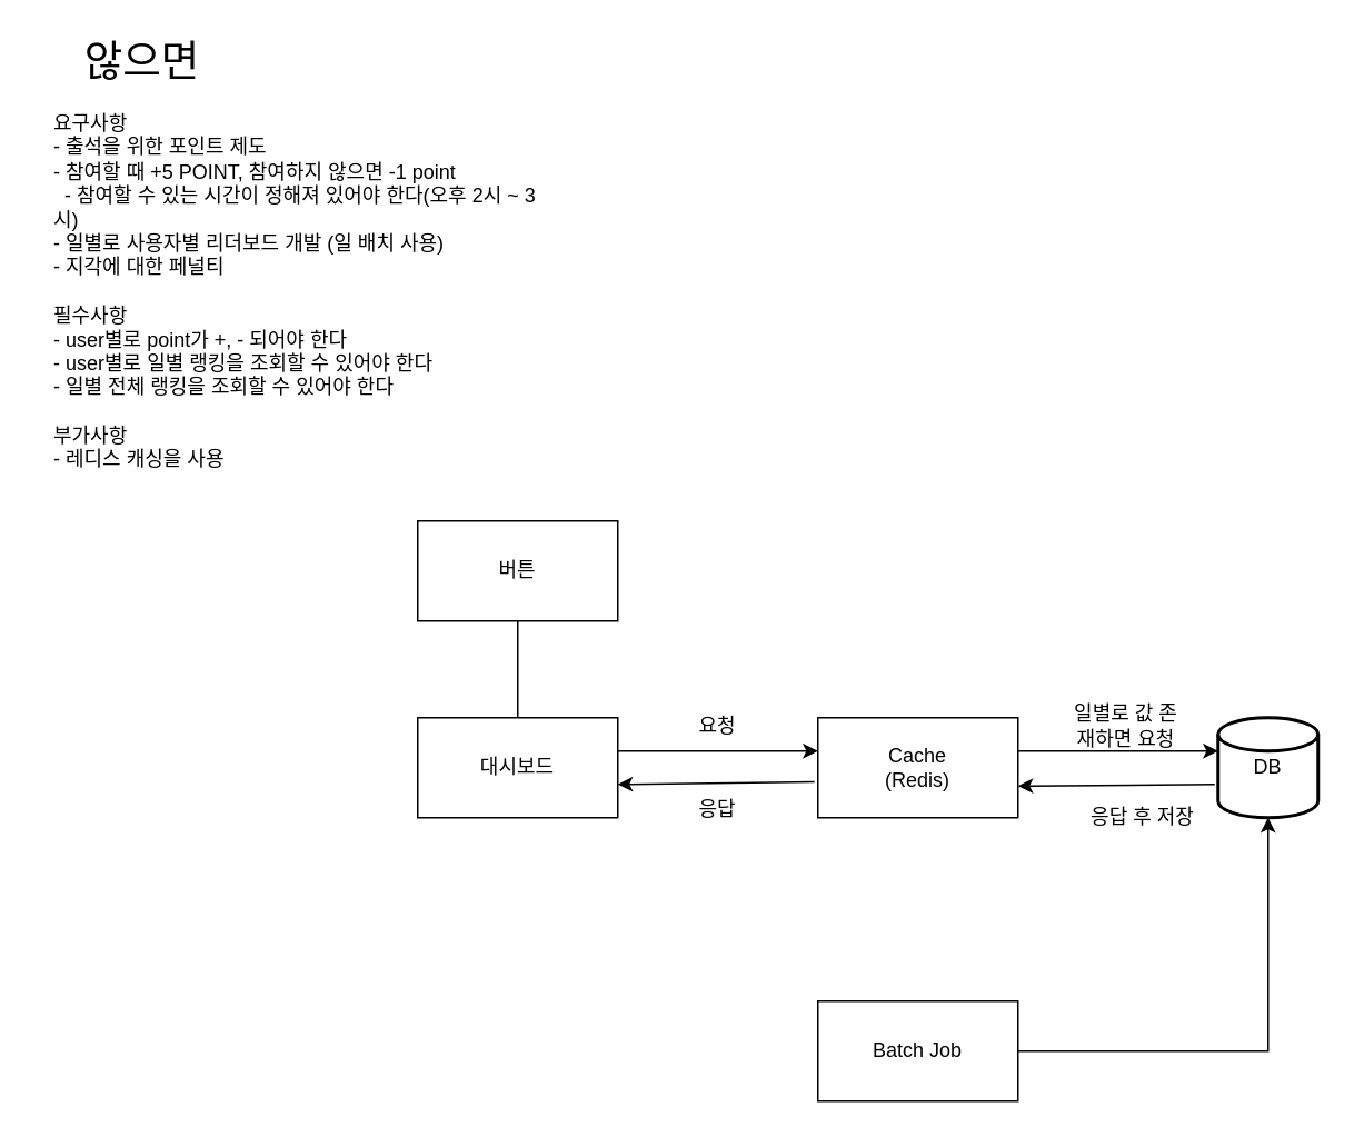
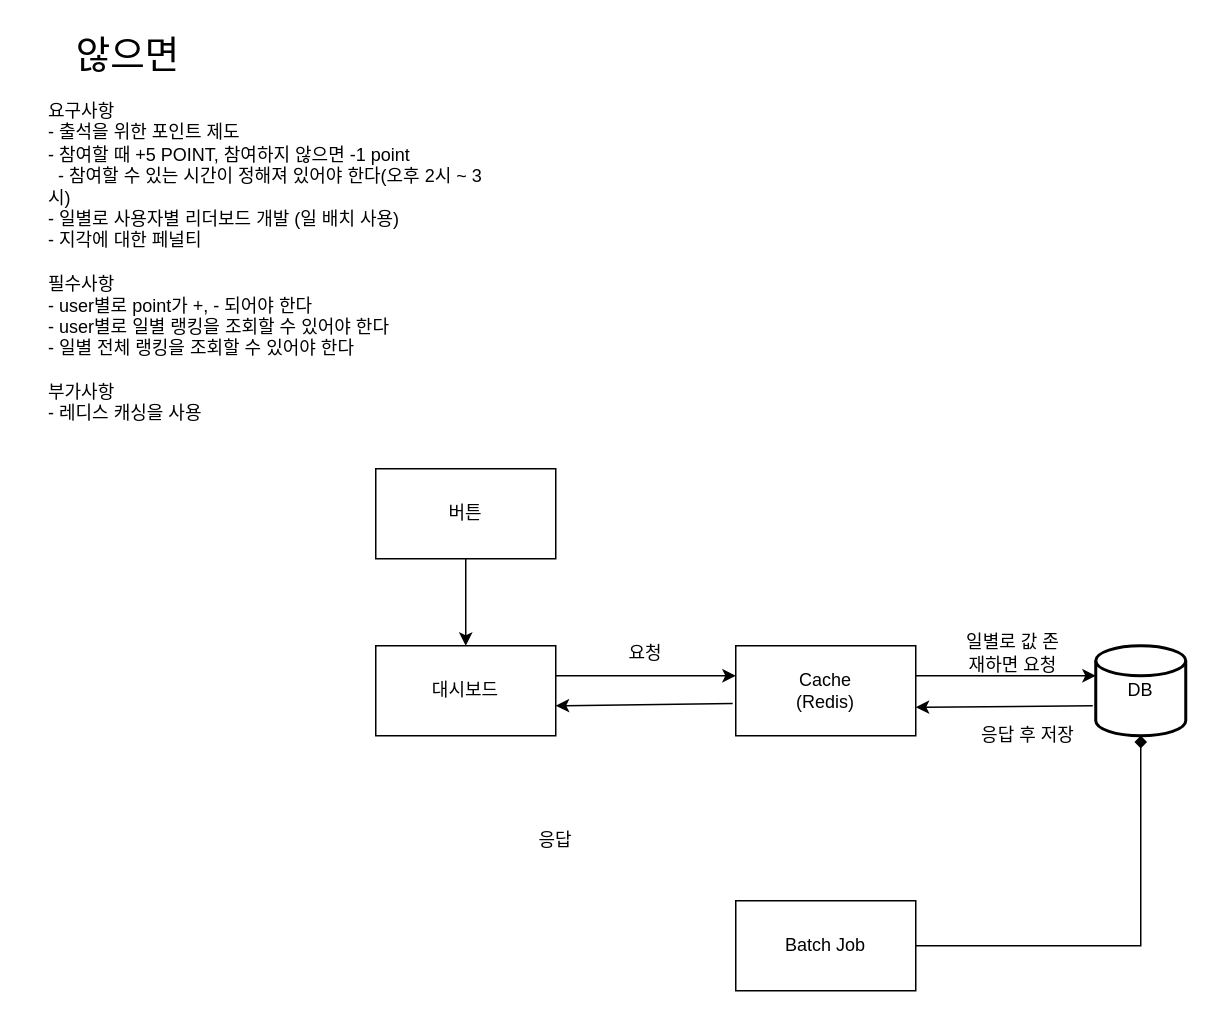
- <mxCell id="18" value="" style="endArrow=none;html=1;rounded=0;exitX=0.5;exitY=1;exitDx=0;exitDy=0;entryX=0.5;entryY=0;entryDx=0;entryDy=0;" parent="1" source="17" target="3" edge="1"><mxGeometry width="50" height="50" relative="1" as="geometry"><mxPoint x="400" y="320" as="sourcePoint" /><mxPoint x="520" y="320" as="targetPoint" /></mxGeometry></mxCell>
+ <mxCell id="18" value="" style="endArrow=classic;html=1;rounded=0;exitX=0.5;exitY=1;exitDx=0;exitDy=0;entryX=0.5;entryY=0;entryDx=0;entryDy=0;" parent="1" source="17" target="3" edge="1"><mxGeometry width="50" height="50" relative="1" as="geometry"><mxPoint x="400" y="320" as="sourcePoint" /><mxPoint x="520" y="320" as="targetPoint" /></mxGeometry></mxCell>
- <mxCell id="9" value="응답" style="text;html=1;align=center;verticalAlign=middle;whiteSpace=wrap;rounded=0;" parent="1" vertex="1"><mxGeometry x="400" y="470" width="60" height="30" as="geometry" /></mxCell>
+ <mxCell id="9" value="응답" style="text;html=1;align=center;verticalAlign=middle;whiteSpace=wrap;rounded=0;" parent="1" vertex="1"><mxGeometry x="340" y="545" width="60" height="30" as="geometry" /></mxCell>
- <mxCell id="16" value="" style="endArrow=classic;html=1;rounded=0;entryX=0.5;entryY=1;entryDx=0;entryDy=0;exitX=1;exitY=0.5;exitDx=0;exitDy=0;entryPerimeter=0;" parent="1" source="15" target="11" edge="1"><mxGeometry width="50" height="50" relative="1" as="geometry"><mxPoint x="100" y="510" as="sourcePoint" /><mxPoint x="220" y="510" as="targetPoint" /><Array as="points"><mxPoint x="760" y="630" /></Array></mxGeometry></mxCell>
+ <mxCell id="16" value="" style="endArrow=diamond;html=1;rounded=0;entryX=0.5;entryY=1;entryDx=0;entryDy=0;exitX=1;exitY=0.5;exitDx=0;exitDy=0;entryPerimeter=0;" parent="1" source="15" target="11" edge="1"><mxGeometry width="50" height="50" relative="1" as="geometry"><mxPoint x="100" y="510" as="sourcePoint" /><mxPoint x="220" y="510" as="targetPoint" /><Array as="points"><mxPoint x="760" y="630" /></Array></mxGeometry></mxCell>
